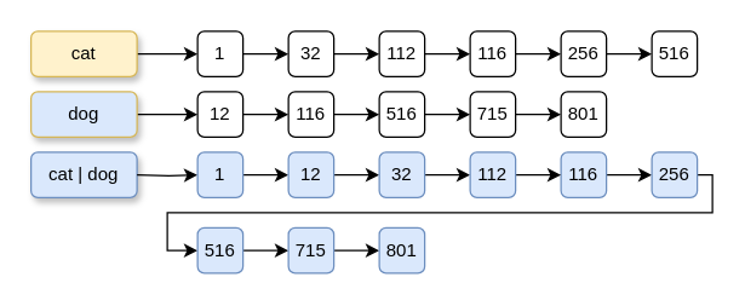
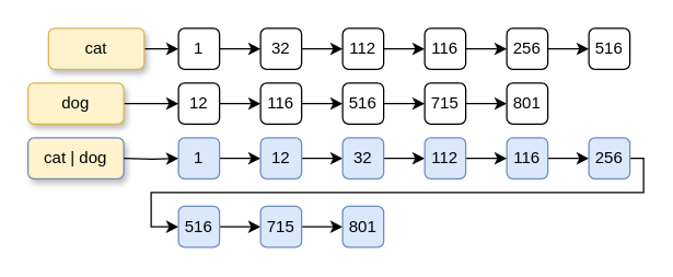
- <mxCell id="3" value="cat" style="rounded=1;whiteSpace=wrap;html=1;fillColor=#fff2cc;strokeColor=#d6b656;shadow=1;" vertex="1" parent="1"><mxGeometry x="20" y="20" width="70" height="30" as="geometry" /></mxCell>
+ <mxCell id="3" value="cat" style="rounded=1;whiteSpace=wrap;html=1;fillColor=#fff2cc;strokeColor=#d6b656;shadow=1;" vertex="1" parent="1"><mxGeometry x="35" y="20" width="70" height="30" as="geometry" /></mxCell>
- <mxCell id="16" value="dog" style="rounded=1;whiteSpace=wrap;html=1;fillColor=#dae8fc;strokeColor=#d6b656;shadow=1;" vertex="1" parent="1"><mxGeometry x="20" y="60" width="70" height="30" as="geometry" /></mxCell>
+ <mxCell id="16" value="dog" style="rounded=1;whiteSpace=wrap;html=1;fillColor=#fff2cc;strokeColor=#d6b656;shadow=1;" vertex="1" parent="1"><mxGeometry x="20" y="60" width="70" height="30" as="geometry" /></mxCell>
- <mxCell id="26" value="cat | dog" style="rounded=1;whiteSpace=wrap;html=1;fillColor=#dae8fc;strokeColor=#6c8ebf;shadow=1;" vertex="1" parent="1"><mxGeometry x="20" y="100" width="70" height="30" as="geometry" /></mxCell>
+ <mxCell id="26" value="cat | dog" style="rounded=1;whiteSpace=wrap;html=1;fillColor=#fff2cc;strokeColor=#6c8ebf;shadow=1;" vertex="1" parent="1"><mxGeometry x="20" y="100" width="70" height="30" as="geometry" /></mxCell>
